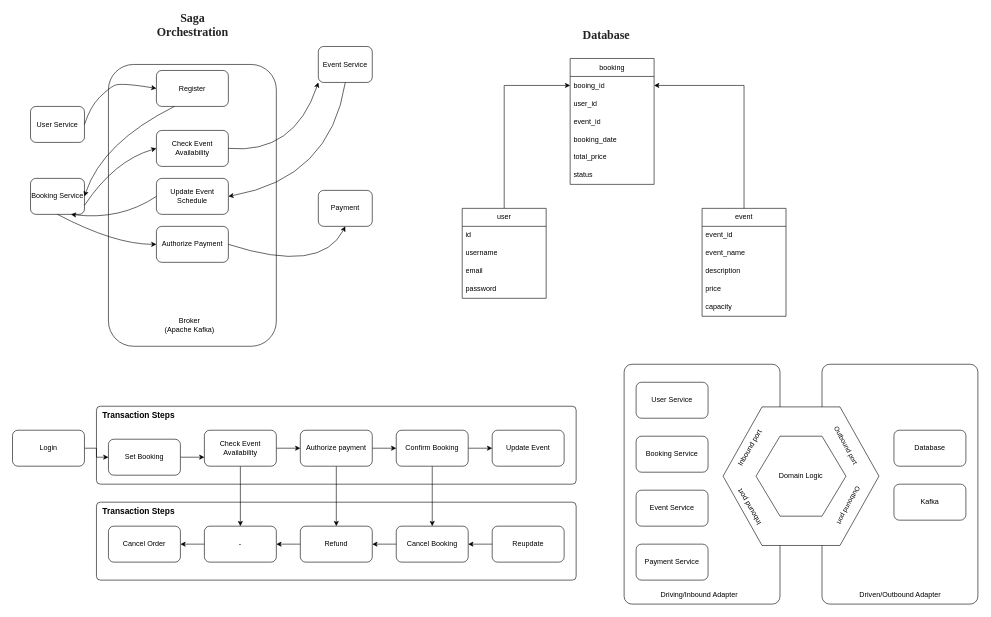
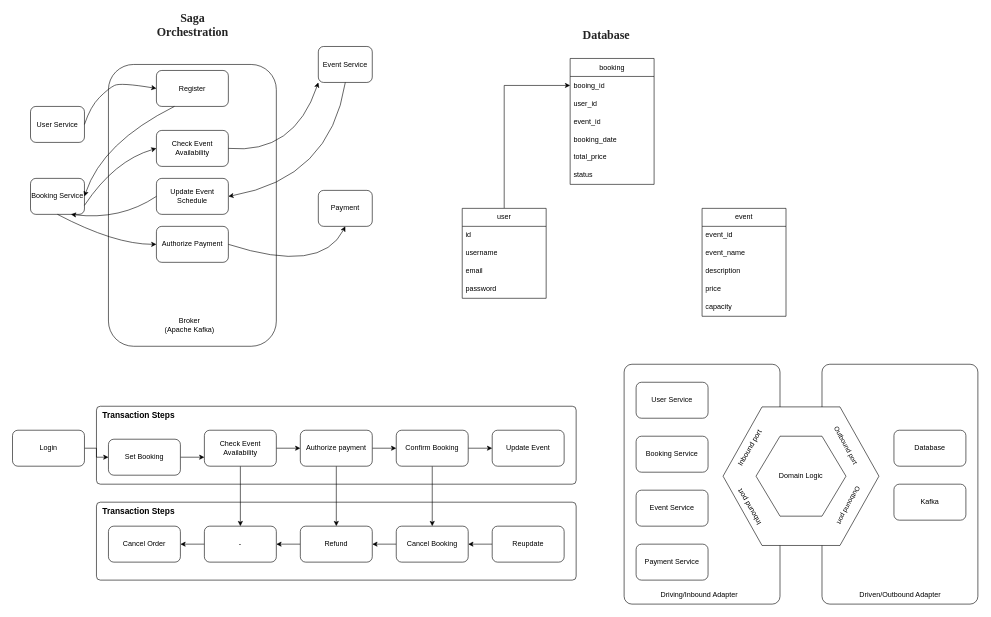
- <mxCell id="43" style="edgeStyle=orthogonalEdgeStyle;rounded=0;orthogonalLoop=1;jettySize=auto;html=1;entryX=1;entryY=0.5;entryDx=0;entryDy=0;exitX=0.5;exitY=0;exitDx=0;exitDy=0;" parent="1" source="37" target="30" edge="1"><mxGeometry relative="1" as="geometry"><Array as="points"><mxPoint x="1240" y="142" /></Array></mxGeometry></mxCell>
